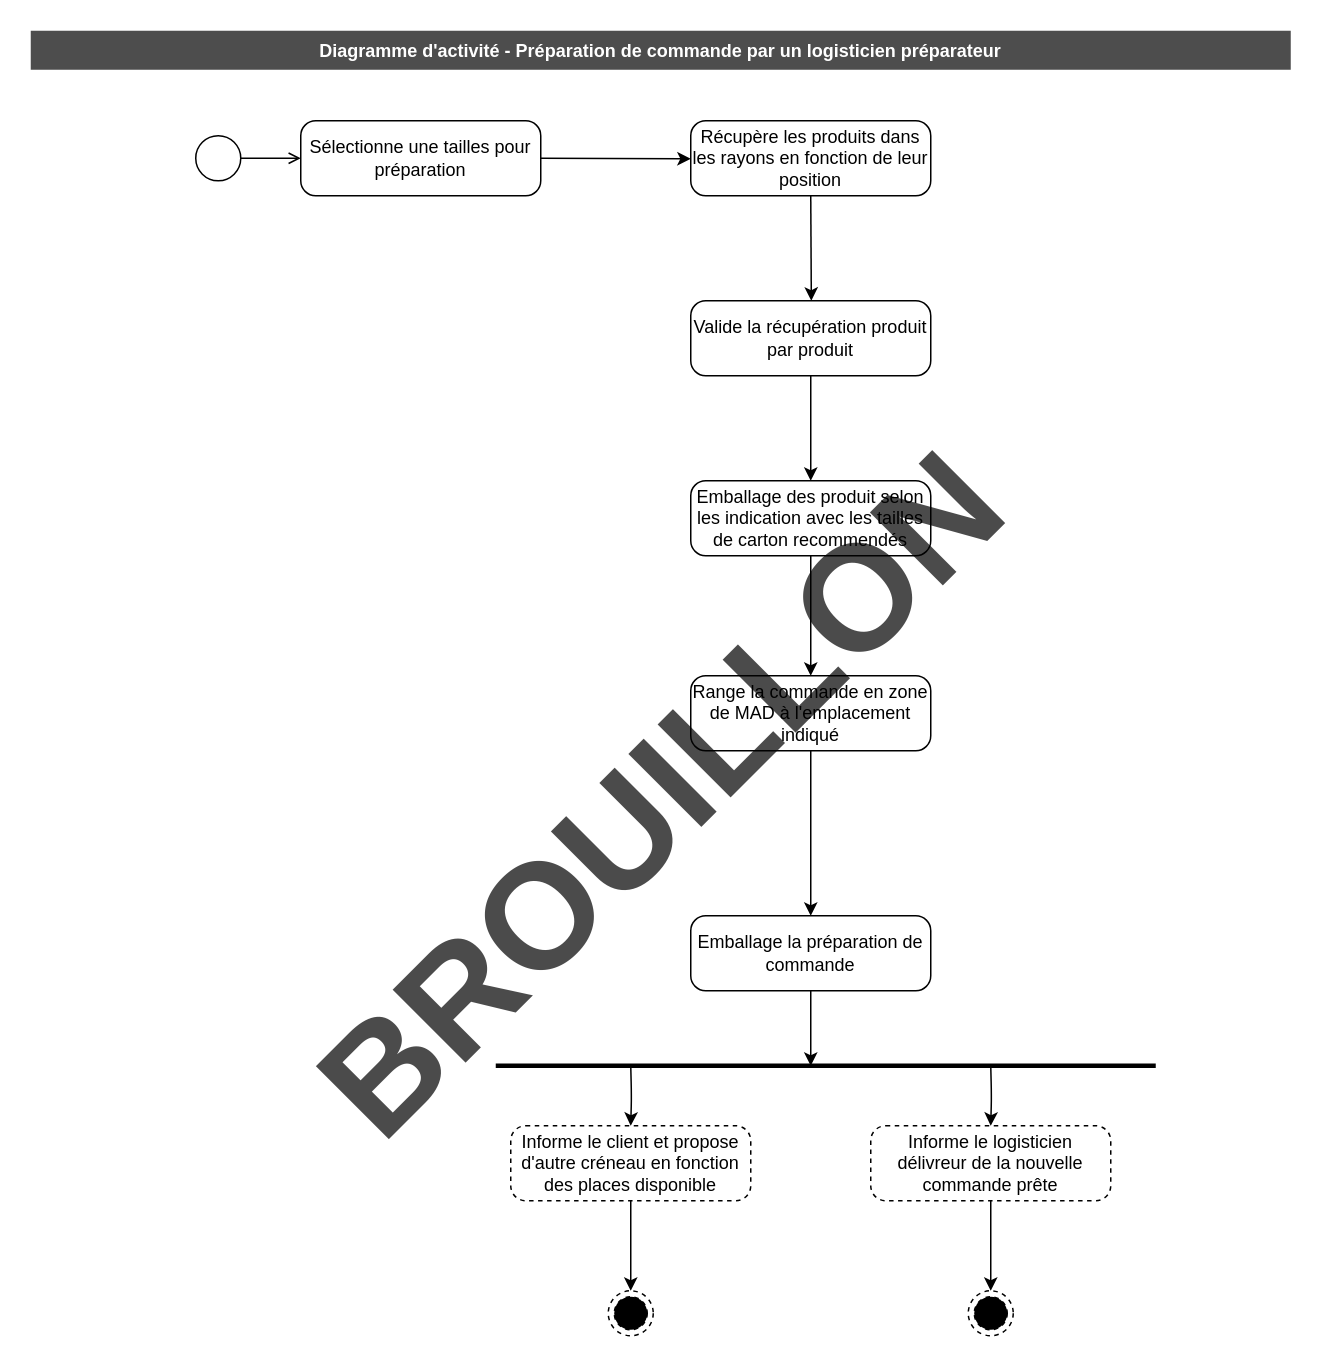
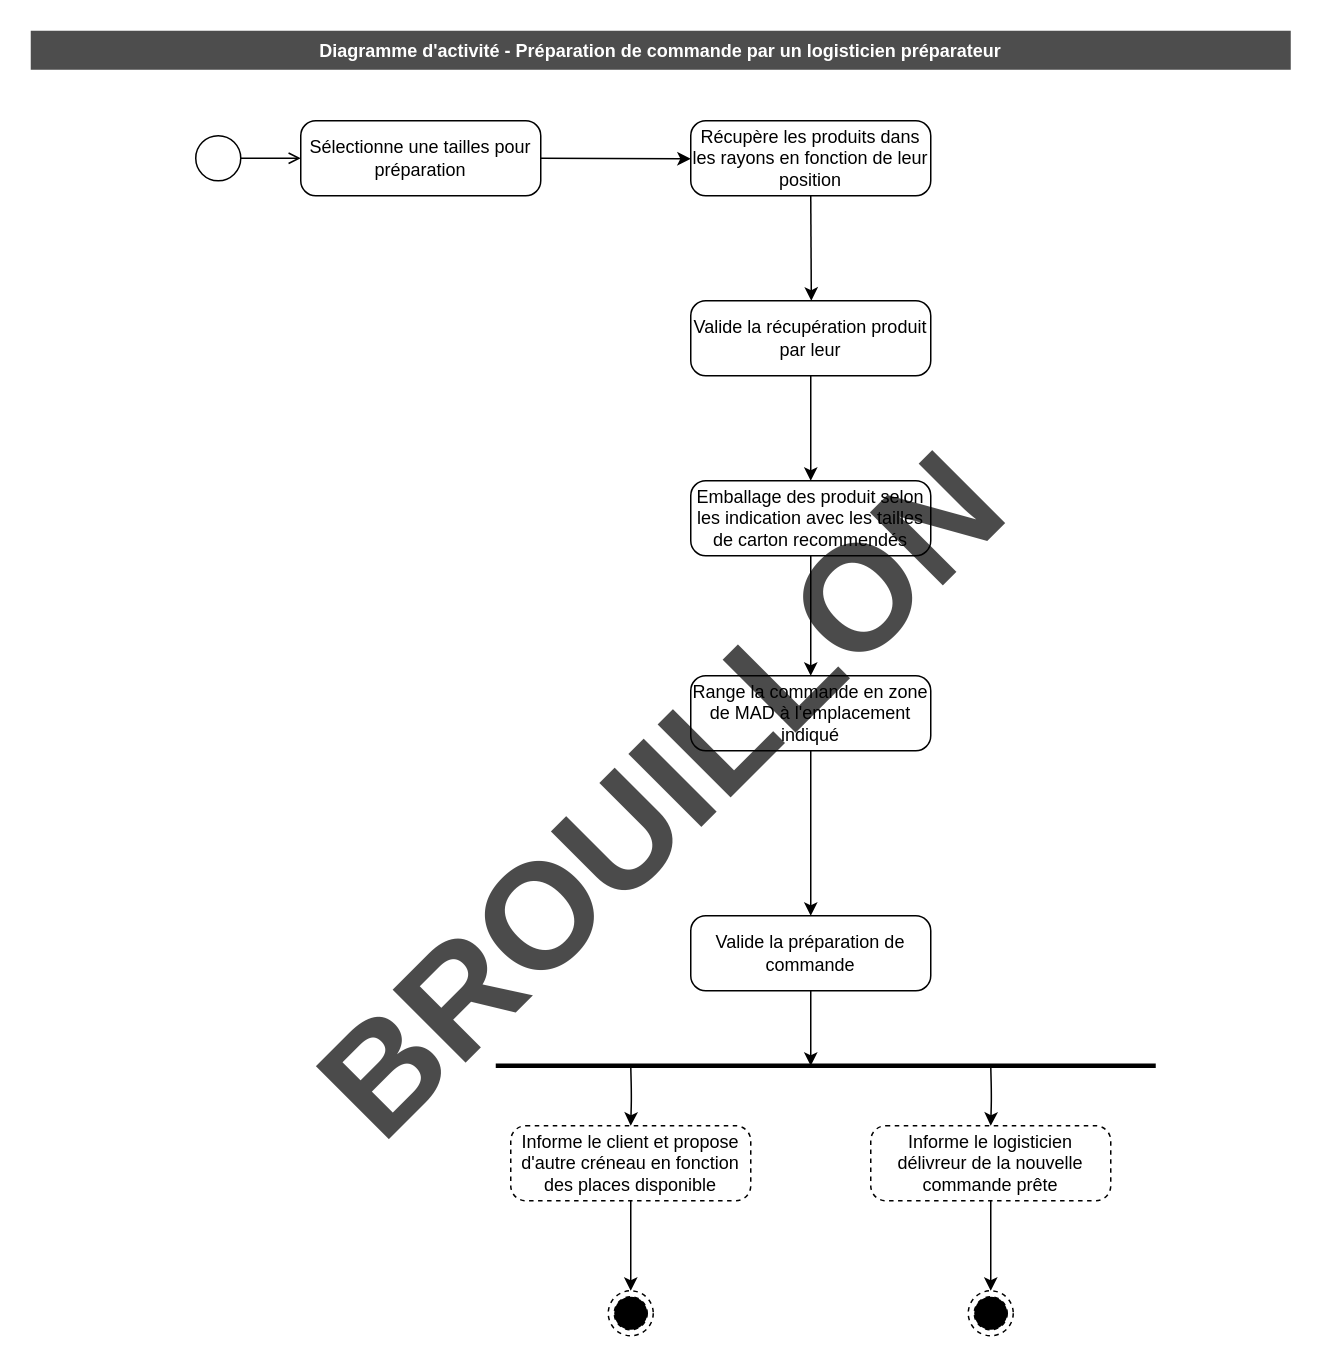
- <mxCell id="10" value="Valide la récupération produit par produit" style="html=1;dashed=0;rounded=1;absoluteArcSize=1;arcSize=20;verticalAlign=middle;align=center;whiteSpace=wrap;fontColor=#000000;" vertex="1" parent="1"><mxGeometry x="460" y="200" width="160" height="50" as="geometry" /></mxCell>
+ <mxCell id="10" value="Valide la récupération produit par leur" style="html=1;dashed=0;rounded=1;absoluteArcSize=1;arcSize=20;verticalAlign=middle;align=center;whiteSpace=wrap;fontColor=#000000;" vertex="1" parent="1"><mxGeometry x="460" y="200" width="160" height="50" as="geometry" /></mxCell>
- <mxCell id="15" value="Emballage la préparation de commande" style="html=1;dashed=0;rounded=1;absoluteArcSize=1;arcSize=20;verticalAlign=middle;align=center;whiteSpace=wrap;fontColor=#000000;" vertex="1" parent="1"><mxGeometry x="460" y="610" width="160" height="50" as="geometry" /></mxCell>
+ <mxCell id="15" value="Valide la préparation de commande" style="html=1;dashed=0;rounded=1;absoluteArcSize=1;arcSize=20;verticalAlign=middle;align=center;whiteSpace=wrap;fontColor=#000000;" vertex="1" parent="1"><mxGeometry x="460" y="610" width="160" height="50" as="geometry" /></mxCell>
